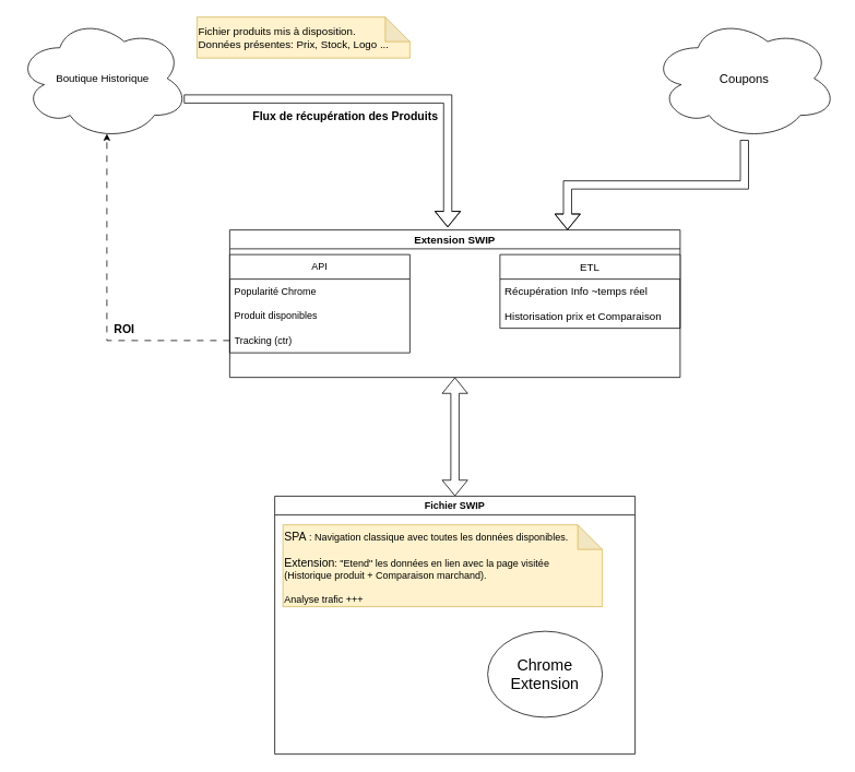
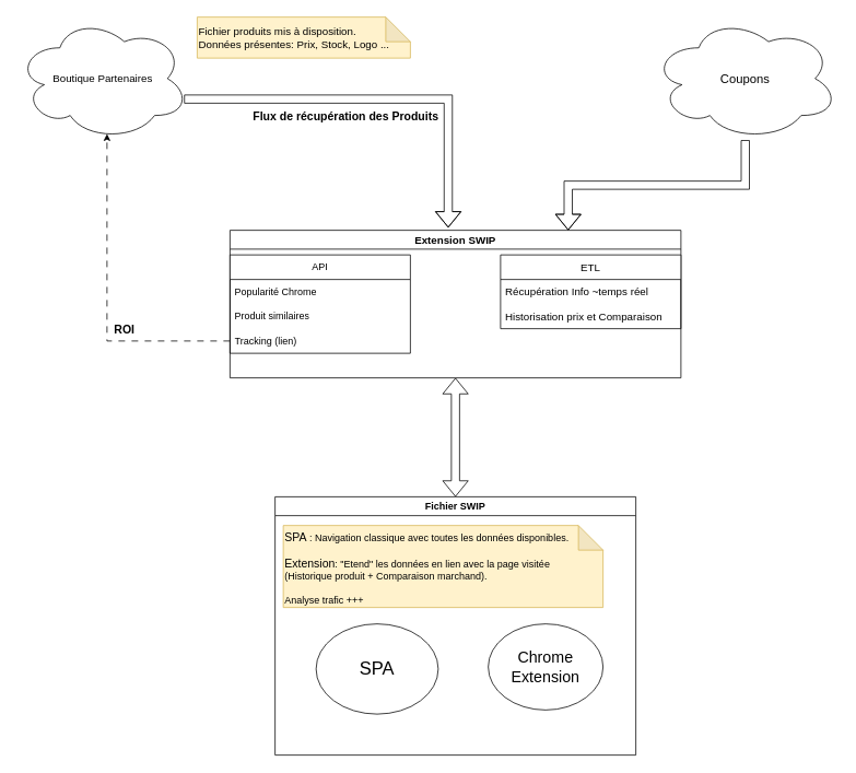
- <mxCell id="4" value="Boutique Historique" style="ellipse;shape=cloud;whiteSpace=wrap;html=1;fontSize=13;" parent="1" vertex="1"><mxGeometry width="210" height="150" as="geometry" x="20" y="20" /></mxCell>
+ <mxCell id="4" value="Boutique Partenaires" style="ellipse;shape=cloud;whiteSpace=wrap;html=1;fontSize=13;" parent="1" vertex="1"><mxGeometry width="210" height="150" as="geometry" x="20" y="20" /></mxCell>
- <mxCell id="12" value="Produit disponibles" style="text;strokeColor=none;fillColor=none;align=left;verticalAlign=middle;spacingLeft=4;spacingRight=4;overflow=hidden;points=[[0,0.5],[1,0.5]];portConstraint=eastwest;rotatable=0;whiteSpace=wrap;html=1;" parent="10" vertex="1"><mxGeometry y="60" width="220" height="30" as="geometry" /></mxCell>
+ <mxCell id="12" value="Produit similaires" style="text;strokeColor=none;fillColor=none;align=left;verticalAlign=middle;spacingLeft=4;spacingRight=4;overflow=hidden;points=[[0,0.5],[1,0.5]];portConstraint=eastwest;rotatable=0;whiteSpace=wrap;html=1;" parent="10" vertex="1"><mxGeometry y="60" width="220" height="30" as="geometry" /></mxCell>
- <mxCell id="13" value="Tracking (ctr)" style="text;strokeColor=none;fillColor=none;align=left;verticalAlign=middle;spacingLeft=4;spacingRight=4;overflow=hidden;points=[[0,0.5],[1,0.5]];portConstraint=eastwest;rotatable=0;whiteSpace=wrap;html=1;" parent="10" vertex="1"><mxGeometry y="90" width="220" height="30" as="geometry" /></mxCell>
+ <mxCell id="13" value="Tracking (lien)" style="text;strokeColor=none;fillColor=none;align=left;verticalAlign=middle;spacingLeft=4;spacingRight=4;overflow=hidden;points=[[0,0.5],[1,0.5]];portConstraint=eastwest;rotatable=0;whiteSpace=wrap;html=1;" parent="10" vertex="1"><mxGeometry y="90" width="220" height="30" as="geometry" /></mxCell>
+ <mxCell id="18" value="SPA" style="ellipse;whiteSpace=wrap;html=1;fontSize=22;" parent="17" vertex="1"><mxGeometry x="50" y="155" width="149" height="110" as="geometry" /></mxCell>
- <mxCell id="19" value="Chrome Extension" style="ellipse;whiteSpace=wrap;html=1;fontSize=19;" parent="17" vertex="1"><mxGeometry x="260" y="165" width="140" height="105" as="geometry" /></mxCell>
+ <mxCell id="19" value="Chrome Extension" style="ellipse;whiteSpace=wrap;html=1;fontSize=19;" parent="17" vertex="1"><mxGeometry x="260" y="155" width="140" height="105" as="geometry" /></mxCell>
